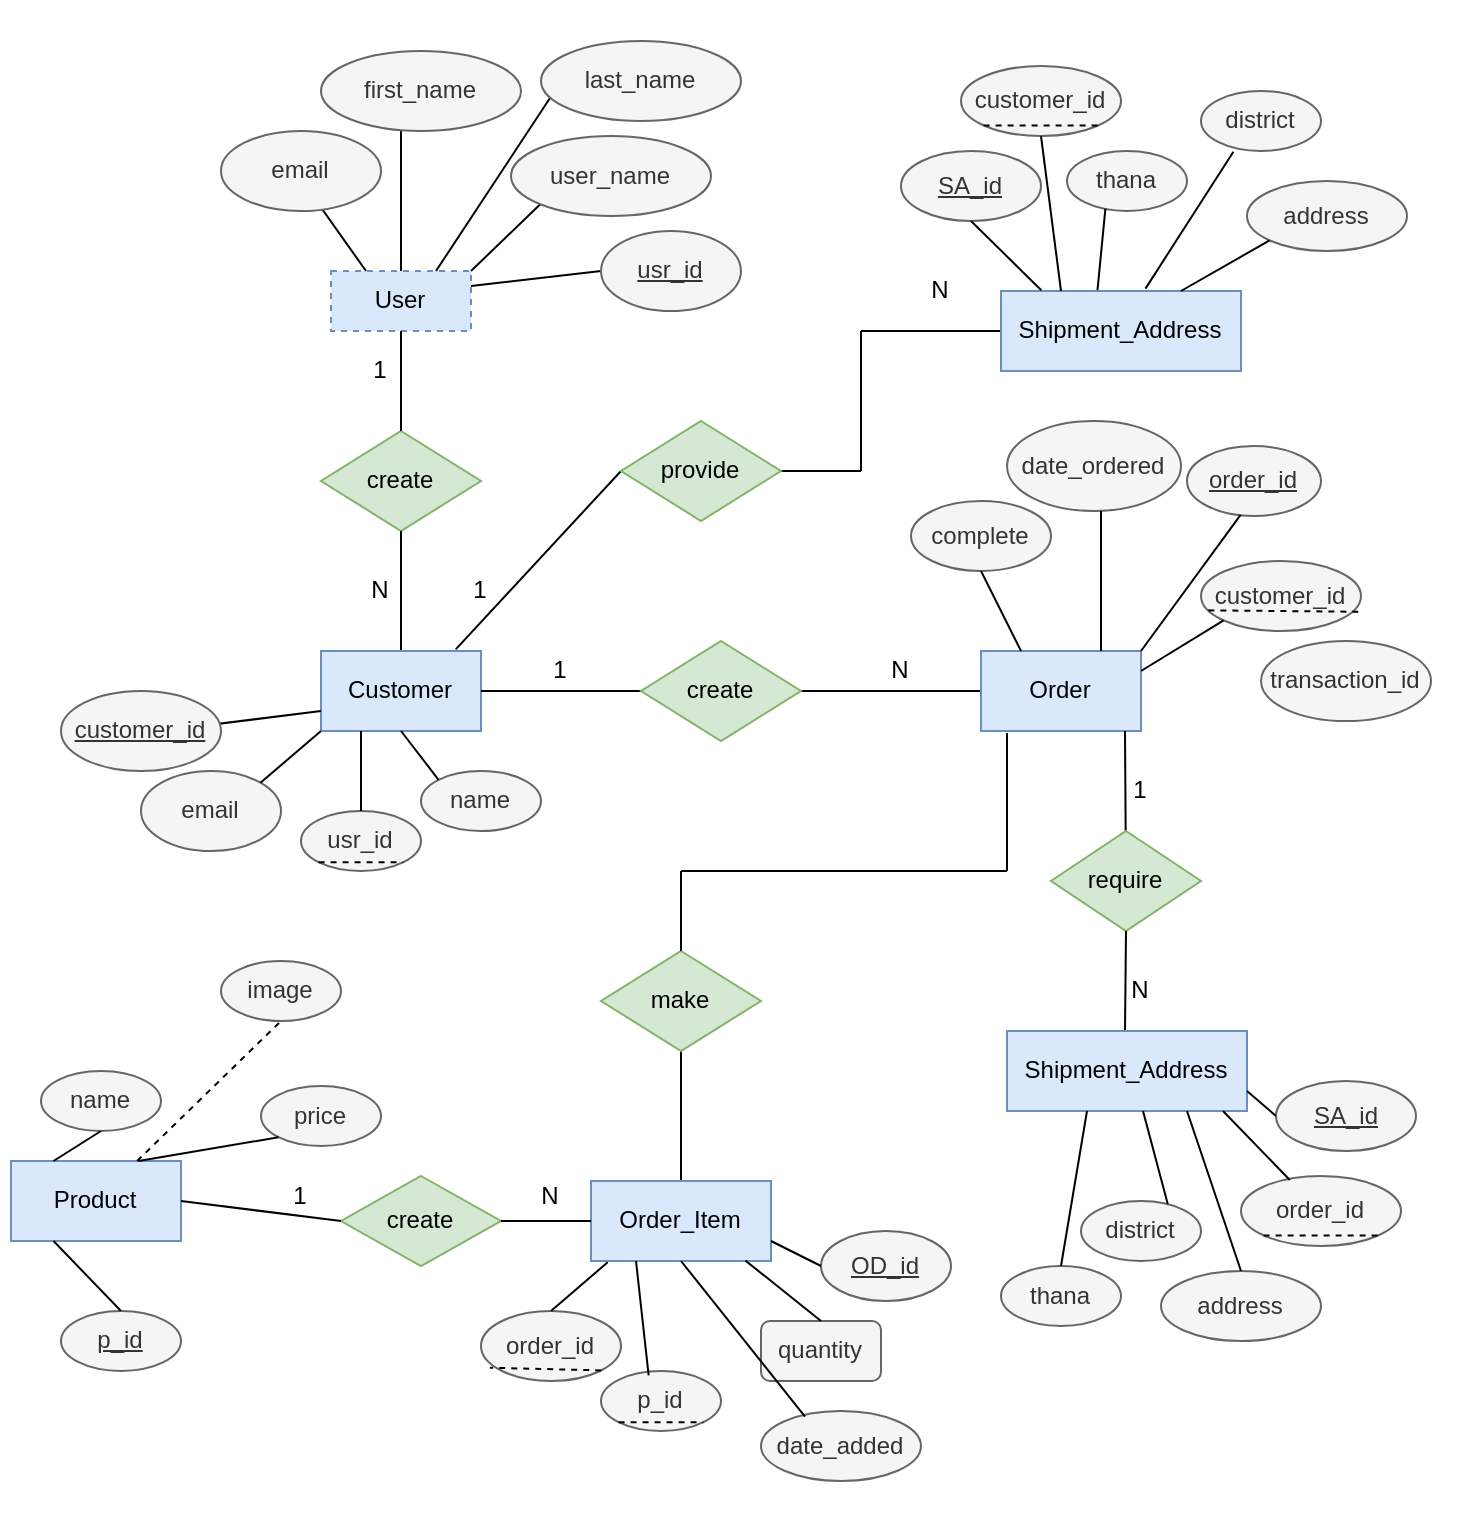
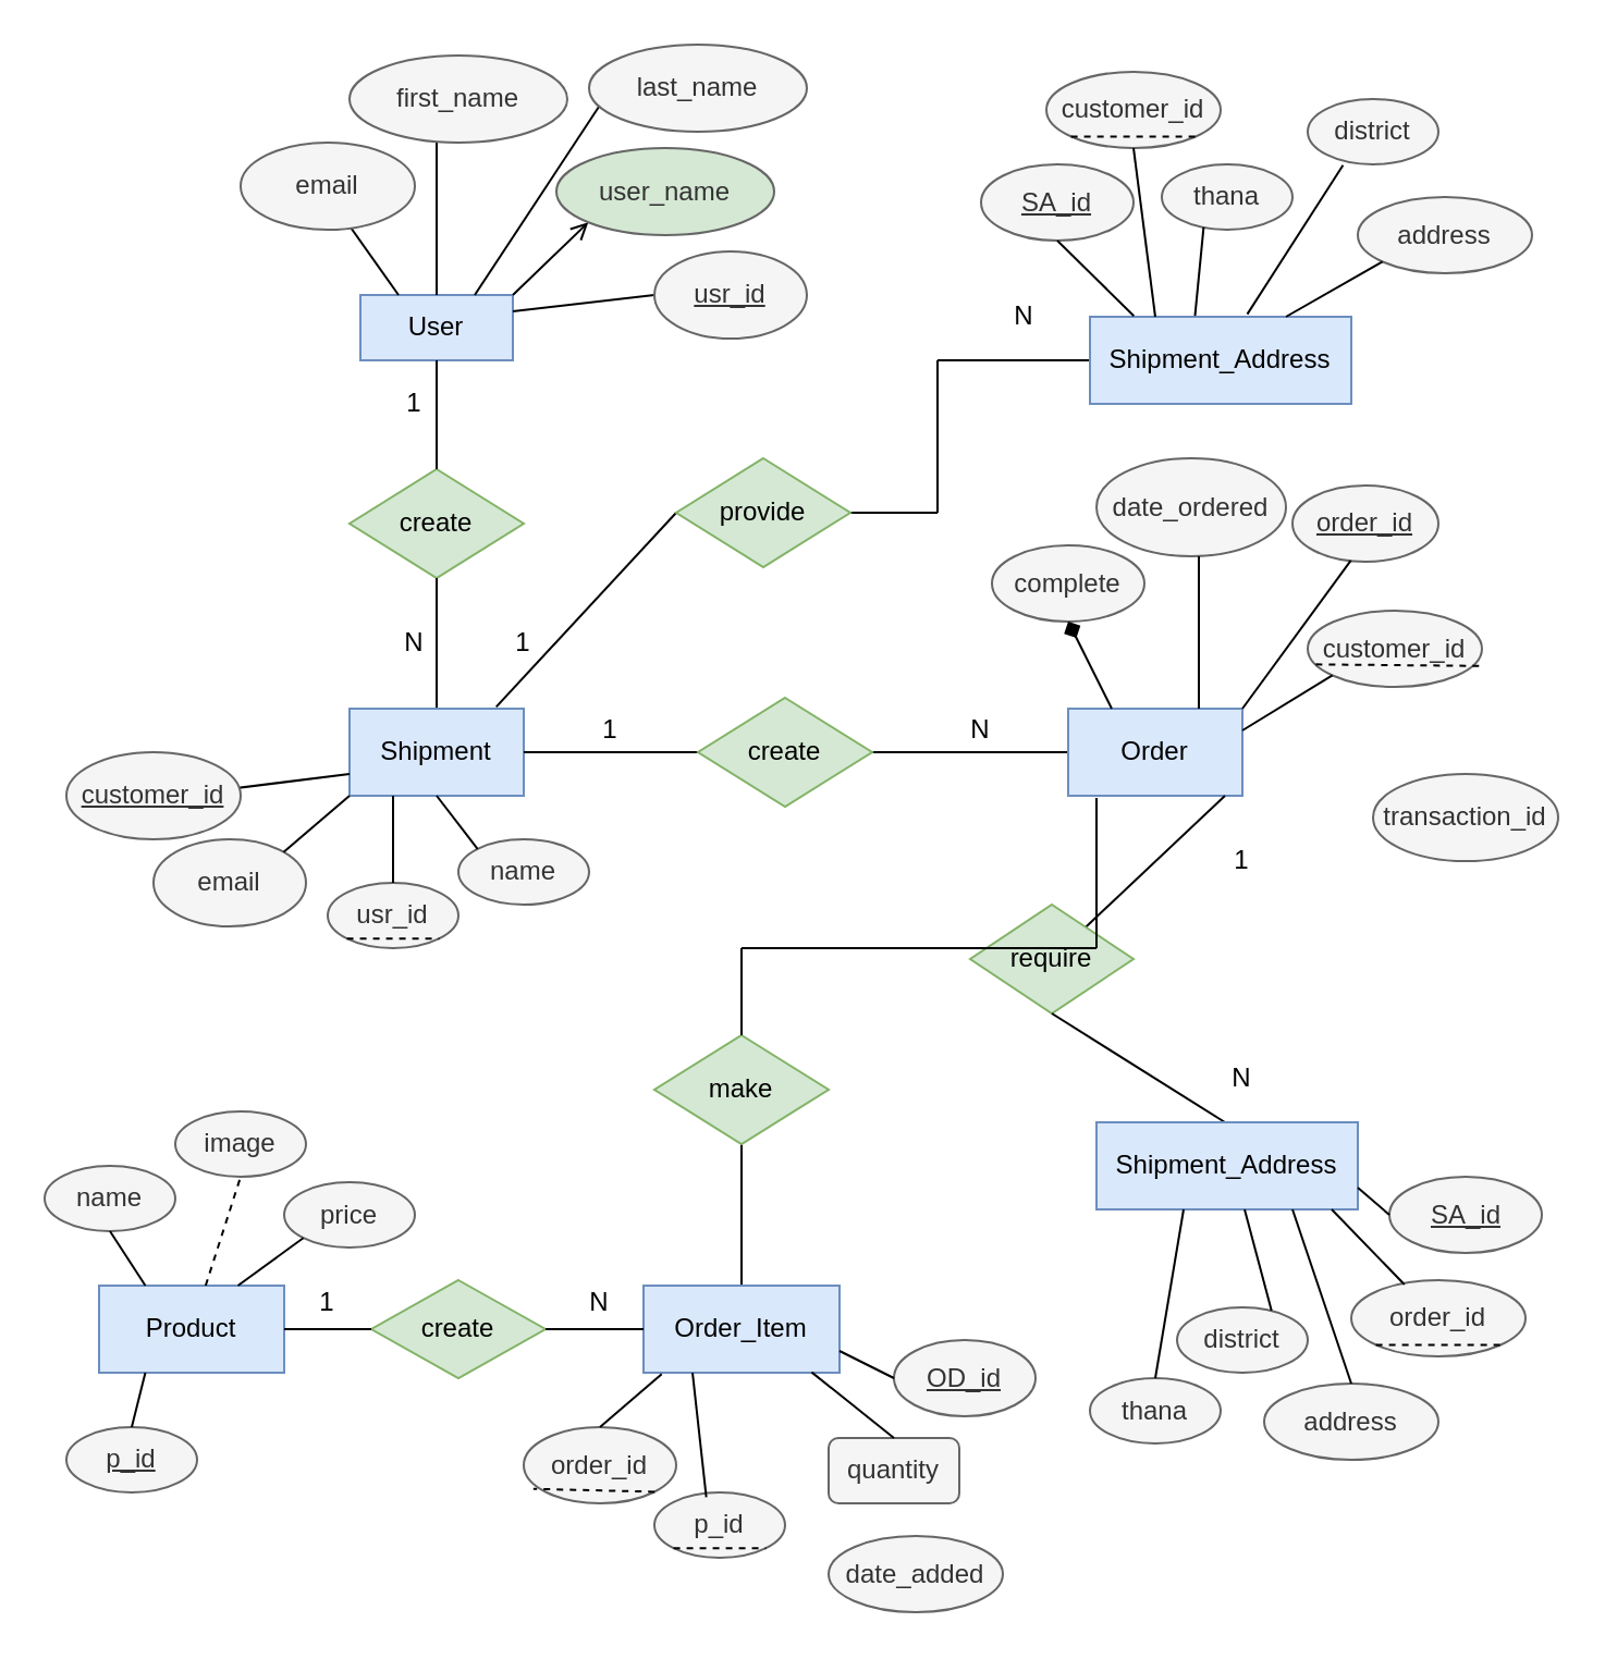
- <mxCell id="4" value="user_name" style="ellipse;whiteSpace=wrap;html=1;fillColor=#f5f5f5;strokeColor=#666666;fontColor=#333333;" vertex="1" parent="1"><mxGeometry x="255" y="67.5" width="100" height="40" as="geometry" /></mxCell>
+ <mxCell id="4" value="user_name" style="ellipse;whiteSpace=wrap;html=1;fillColor=#d5e8d4;strokeColor=#666666;fontColor=#333333;" vertex="1" parent="1"><mxGeometry x="255" y="67.5" width="100" height="40" as="geometry" /></mxCell>
- <mxCell id="3" value="" style="endArrow=none;html=1;entryX=0;entryY=1;entryDx=0;entryDy=0;exitX=1;exitY=0;exitDx=0;exitDy=0;" edge="1" parent="1" source="2" target="4"><mxGeometry width="50" height="50" relative="1" as="geometry"><mxPoint x="210" y="115" as="sourcePoint" /><mxPoint x="260" y="95" as="targetPoint" /></mxGeometry></mxCell>
+ <mxCell id="3" value="" style="endArrow=open;html=1;entryX=0;entryY=1;entryDx=0;entryDy=0;exitX=1;exitY=0;exitDx=0;exitDy=0;" edge="1" parent="1" source="2" target="4"><mxGeometry width="50" height="50" relative="1" as="geometry"><mxPoint x="210" y="115" as="sourcePoint" /><mxPoint x="260" y="95" as="targetPoint" /></mxGeometry></mxCell>
- <mxCell id="2" value="User" style="rounded=0;whiteSpace=wrap;html=1;fillColor=#dae8fc;strokeColor=#6c8ebf;dashed=1;" vertex="1" parent="1"><mxGeometry x="165" y="135" width="70" height="30" as="geometry" /></mxCell>
+ <mxCell id="2" value="User" style="rounded=0;whiteSpace=wrap;html=1;fillColor=#dae8fc;strokeColor=#6c8ebf;" vertex="1" parent="1"><mxGeometry x="165" y="135" width="70" height="30" as="geometry" /></mxCell>
- <mxCell id="40" value="" style="endArrow=none;html=1;entryX=0.5;entryY=1;entryDx=0;entryDy=0;exitX=0.25;exitY=0;exitDx=0;exitDy=0;" edge="1" parent="1" source="29" target="39"><mxGeometry width="50" height="50" relative="1" as="geometry"><mxPoint x="610" y="455" as="sourcePoint" /><mxPoint x="660" y="405" as="targetPoint" /></mxGeometry></mxCell>
+ <mxCell id="40" value="" style="endArrow=diamond;html=1;entryX=0.5;entryY=1;entryDx=0;entryDy=0;exitX=0.25;exitY=0;exitDx=0;exitDy=0;" edge="1" parent="1" source="29" target="39"><mxGeometry width="50" height="50" relative="1" as="geometry"><mxPoint x="610" y="455" as="sourcePoint" /><mxPoint x="660" y="405" as="targetPoint" /></mxGeometry></mxCell>
- <mxCell id="41" value="transaction_id" style="ellipse;whiteSpace=wrap;html=1;fillColor=#f5f5f5;strokeColor=#666666;fontColor=#333333;" vertex="1" parent="1"><mxGeometry x="630" y="320" width="85" height="40" as="geometry" /></mxCell>
+ <mxCell id="41" value="transaction_id" style="ellipse;whiteSpace=wrap;html=1;fillColor=#f5f5f5;strokeColor=#666666;fontColor=#333333;" vertex="1" parent="1"><mxGeometry x="630" y="355" width="85" height="40" as="geometry" /></mxCell>
- <mxCell id="13" value="Customer" style="rounded=0;whiteSpace=wrap;html=1;fillColor=#dae8fc;strokeColor=#6c8ebf;" vertex="1" parent="1"><mxGeometry x="160" y="325" width="80" height="40" as="geometry" /></mxCell>
+ <mxCell id="13" value="Shipment" style="rounded=0;whiteSpace=wrap;html=1;fillColor=#dae8fc;strokeColor=#6c8ebf;" vertex="1" parent="1"><mxGeometry x="160" y="325" width="80" height="40" as="geometry" /></mxCell>
- <mxCell id="43" value="require" style="rhombus;whiteSpace=wrap;html=1;fillColor=#d5e8d4;strokeColor=#82b366;" vertex="1" parent="1"><mxGeometry x="525" y="415" width="75" height="50" as="geometry" /></mxCell>
+ <mxCell id="43" value="require" style="rhombus;whiteSpace=wrap;html=1;fillColor=#d5e8d4;strokeColor=#82b366;" vertex="1" parent="1"><mxGeometry x="445" y="415" width="75" height="50" as="geometry" /></mxCell>
- <mxCell id="82" value="image" style="ellipse;whiteSpace=wrap;html=1;fillColor=#f5f5f5;strokeColor=#666666;fontColor=#333333;" vertex="1" parent="1"><mxGeometry x="110" y="480" width="60" height="30" as="geometry" /></mxCell>
+ <mxCell id="82" value="image" style="ellipse;whiteSpace=wrap;html=1;fillColor=#f5f5f5;strokeColor=#666666;fontColor=#333333;" vertex="1" parent="1"><mxGeometry x="80" y="510" width="60" height="30" as="geometry" /></mxCell>
- <mxCell id="74" value="Product" style="rounded=0;whiteSpace=wrap;html=1;fillColor=#dae8fc;strokeColor=#6c8ebf;" vertex="1" parent="1"><mxGeometry x="5" y="580" width="85" height="40" as="geometry" /></mxCell>
+ <mxCell id="74" value="Product" style="rounded=0;whiteSpace=wrap;html=1;fillColor=#dae8fc;strokeColor=#6c8ebf;" vertex="1" parent="1"><mxGeometry x="45" y="590" width="85" height="40" as="geometry" /></mxCell>
- <mxCell id="73" value="" style="endArrow=none;html=1;exitX=0.5;exitY=1;exitDx=0;exitDy=0;entryX=0.275;entryY=0.08;entryDx=0;entryDy=0;entryPerimeter=0;" edge="1" parent="1" source="64" target="72"><mxGeometry width="50" height="50" relative="1" as="geometry"><mxPoint x="500" y="675" as="sourcePoint" /><mxPoint x="550" y="625" as="targetPoint" /></mxGeometry></mxCell>
